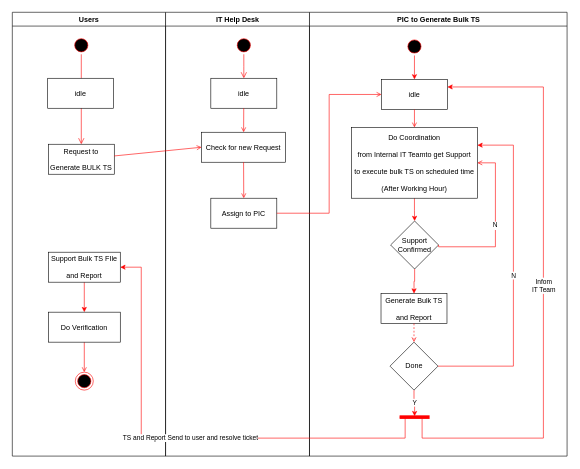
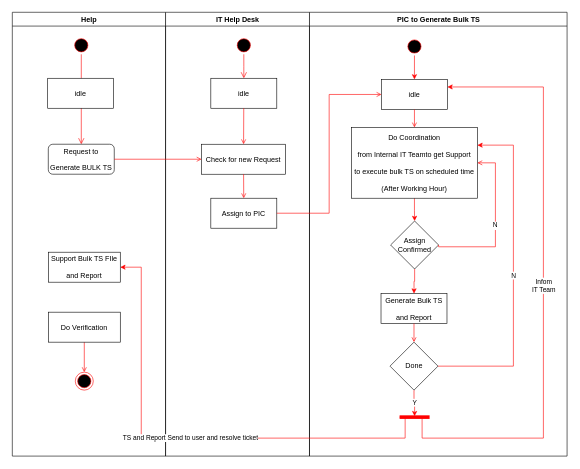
- <mxCell id="2" value="Users" style="swimlane;whiteSpace=wrap" parent="1" vertex="1"><mxGeometry x="20" y="20" width="255.5" height="740" as="geometry" /></mxCell>
+ <mxCell id="2" value="Help" style="swimlane;whiteSpace=wrap" parent="1" vertex="1"><mxGeometry x="20" y="20" width="255.5" height="740" as="geometry" /></mxCell>
- <mxCell id="16" value="Check for new Request" style="" parent="12" vertex="1"><mxGeometry x="60" y="200" width="140" height="50" as="geometry" /></mxCell>
+ <mxCell id="16" value="Check for new Request" style="" parent="12" vertex="1"><mxGeometry x="60" y="220" width="140" height="50" as="geometry" /></mxCell>
- <mxCell id="5" value="Request to &#10;&#10;Generate BULK TS" style="" parent="2" vertex="1"><mxGeometry x="60" y="220" width="110" height="50" as="geometry" /></mxCell>
+ <mxCell id="5" value="Request to &#10;&#10;Generate BULK TS" style="rounded=1;" parent="2" vertex="1"><mxGeometry x="60" y="220" width="110" height="50" as="geometry" /></mxCell>
- <mxCell id="28" value="&lt;div&gt;Support&lt;/div&gt;&lt;div&gt;Confirmed&lt;br&gt;&lt;/div&gt;" style="rhombus;whiteSpace=wrap;html=1;" vertex="1" parent="20"><mxGeometry x="135.25" y="348" width="80" height="80" as="geometry" /></mxCell>
+ <mxCell id="28" value="&lt;div&gt;Assign&lt;/div&gt;&lt;div&gt;Confirmed&lt;br&gt;&lt;/div&gt;" style="rhombus;whiteSpace=wrap;html=1;" vertex="1" parent="20"><mxGeometry x="135.25" y="348" width="80" height="80" as="geometry" /></mxCell>
- <mxCell id="9" value="" style="edgeStyle=orthogonalEdgeStyle;rounded=0;orthogonalLoop=1;jettySize=auto;html=1;strokeColor=#FF0000;" edge="1" parent="2" source="10" target="11"><mxGeometry relative="1" as="geometry" /></mxCell>
- <mxCell id="33" value="" style="endArrow=open;strokeColor=#FF0000;endFill=1;rounded=0;exitX=0.5;exitY=1;exitDx=0;exitDy=0;entryX=0.5;entryY=0;entryDx=0;entryDy=0;dashed=1;" edge="1" parent="20" source="30" target="32"><mxGeometry relative="1" as="geometry"><mxPoint x="320.619" y="340" as="sourcePoint" /><mxPoint x="320.881" y="395" as="targetPoint" /></mxGeometry></mxCell>
+ <mxCell id="33" value="" style="endArrow=open;strokeColor=#FF0000;endFill=1;rounded=0;exitX=0.5;exitY=1;exitDx=0;exitDy=0;entryX=0.5;entryY=0;entryDx=0;entryDy=0;" edge="1" parent="20" source="30" target="32"><mxGeometry relative="1" as="geometry"><mxPoint x="320.619" y="340" as="sourcePoint" /><mxPoint x="320.881" y="395" as="targetPoint" /></mxGeometry></mxCell>
